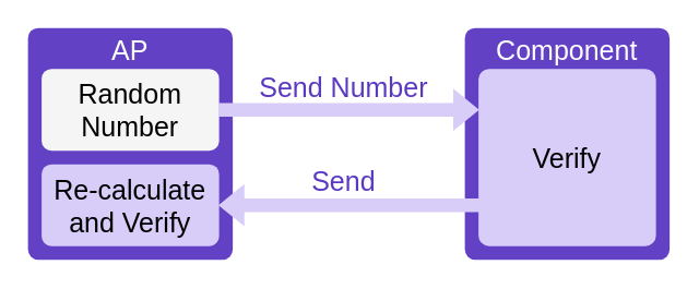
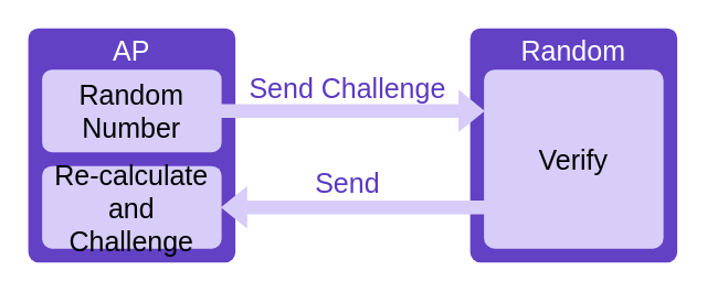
- <mxCell id="3" value="Component" style="rounded=1;whiteSpace=wrap;html=1;fontFamily=Arial;fontSize=20;fillColor=#6241c5;strokeColor=none;fontColor=#FFFFFF;verticalAlign=top;arcSize=5;spacing=0;" parent="1" vertex="1"><mxGeometry x="340" y="20" width="150" height="170" as="geometry" /></mxCell>
+ <mxCell id="3" value="Random" style="rounded=1;whiteSpace=wrap;html=1;fontFamily=Arial;fontSize=20;fillColor=#6241c5;strokeColor=none;fontColor=#FFFFFF;verticalAlign=top;arcSize=5;spacing=0;" parent="1" vertex="1"><mxGeometry x="340" y="20" width="150" height="170" as="geometry" /></mxCell>
- <mxCell id="6" value="Send Number" style="text;html=1;align=center;verticalAlign=middle;whiteSpace=wrap;rounded=0;fontFamily=Arial;fontSize=20;fontColor=#5b38c2;" parent="1" vertex="1"><mxGeometry x="174" y="48" width="155" height="30" as="geometry" /></mxCell>
+ <mxCell id="6" value="Send Challenge" style="text;html=1;align=center;verticalAlign=middle;whiteSpace=wrap;rounded=0;fontFamily=Arial;fontSize=20;fontColor=#5b38c2;" parent="1" vertex="1"><mxGeometry x="174" y="48" width="155" height="30" as="geometry" /></mxCell>
- <mxCell id="4" value="Random Number" style="rounded=1;whiteSpace=wrap;html=1;fontFamily=Arial;fontSize=20;fillColor=#f5f5f5;strokeColor=none;fontColor=#000000;verticalAlign=middle;arcSize=12;" parent="1" vertex="1"><mxGeometry x="30" y="50" width="130" height="60" as="geometry" /></mxCell>
+ <mxCell id="4" value="Random Number" style="rounded=1;whiteSpace=wrap;html=1;fontFamily=Arial;fontSize=20;fillColor=#d7cdf8;strokeColor=none;fontColor=#000000;verticalAlign=middle;arcSize=12;" parent="1" vertex="1"><mxGeometry x="30" y="50" width="130" height="60" as="geometry" /></mxCell>
- <mxCell id="8" value="Re-calculate and Verify" style="rounded=1;whiteSpace=wrap;html=1;fontFamily=Arial;fontSize=20;fillColor=#d7cdf8;strokeColor=none;fontColor=#000000;verticalAlign=middle;arcSize=12;" parent="1" vertex="1"><mxGeometry x="30" y="120" width="130" height="60" as="geometry" /></mxCell>
+ <mxCell id="8" value="Re-calculate and Challenge" style="rounded=1;whiteSpace=wrap;html=1;fontFamily=Arial;fontSize=20;fillColor=#d7cdf8;strokeColor=none;fontColor=#000000;verticalAlign=middle;arcSize=12;" parent="1" vertex="1"><mxGeometry x="30" y="120" width="130" height="60" as="geometry" /></mxCell>
